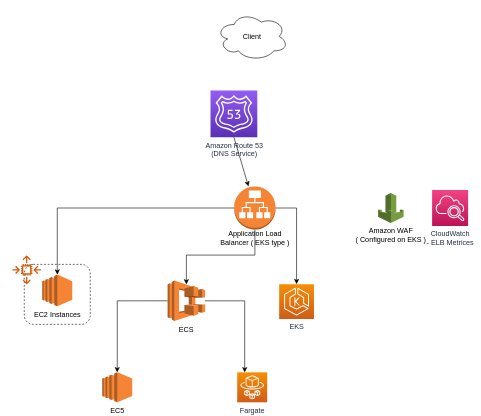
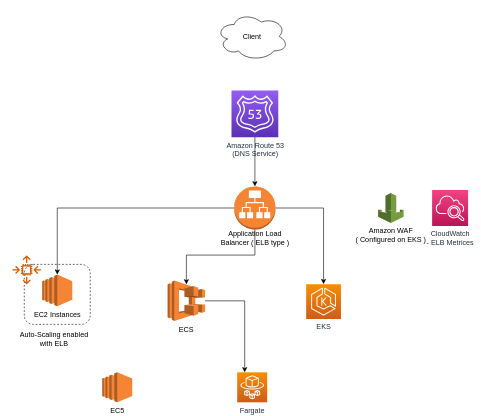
- <mxCell id="4" value="Amazon Route 53&lt;br&gt;&lt;div&gt;(DNS Service)&lt;/div&gt;&lt;div&gt;&lt;br&gt;&lt;/div&gt;" style="sketch=0;points=[[0,0,0],[0.25,0,0],[0.5,0,0],[0.75,0,0],[1,0,0],[0,1,0],[0.25,1,0],[0.5,1,0],[0.75,1,0],[1,1,0],[0,0.25,0],[0,0.5,0],[0,0.75,0],[1,0.25,0],[1,0.5,0],[1,0.75,0]];outlineConnect=0;fontColor=#232F3E;gradientColor=#945DF2;gradientDirection=north;fillColor=#5A30B5;strokeColor=#ffffff;dashed=0;verticalLabelPosition=bottom;verticalAlign=top;align=center;html=1;fontSize=12;fontStyle=0;aspect=fixed;shape=mxgraph.aws4.resourceIcon;resIcon=mxgraph.aws4.route_53;" parent="1" vertex="1"><mxGeometry x="350.5" y="150" width="78" height="78" as="geometry" /></mxCell>
+ <mxCell id="4" value="Amazon Route 53&lt;br&gt;&lt;div&gt;(DNS Service)&lt;/div&gt;&lt;div&gt;&lt;br&gt;&lt;/div&gt;" style="sketch=0;points=[[0,0,0],[0.25,0,0],[0.5,0,0],[0.75,0,0],[1,0,0],[0,1,0],[0.25,1,0],[0.5,1,0],[0.75,1,0],[1,1,0],[0,0.25,0],[0,0.5,0],[0,0.75,0],[1,0.25,0],[1,0.5,0],[1,0.75,0]];outlineConnect=0;fontColor=#232F3E;gradientColor=#945DF2;gradientDirection=north;fillColor=#5A30B5;strokeColor=#ffffff;dashed=0;verticalLabelPosition=bottom;verticalAlign=top;align=center;html=1;fontSize=12;fontStyle=0;aspect=fixed;shape=mxgraph.aws4.resourceIcon;resIcon=mxgraph.aws4.route_53;" parent="1" vertex="1"><mxGeometry x="385.5" y="150" width="78" height="78" as="geometry" /></mxCell>
- <mxCell id="10" value="Application Load Balancer ( EKS type )" style="text;html=1;strokeColor=none;fillColor=none;align=center;verticalAlign=middle;whiteSpace=wrap;rounded=0;dashed=1;" parent="1" vertex="1"><mxGeometry x="359.5" y="382" width="130" height="30" as="geometry" /></mxCell>
+ <mxCell id="10" value="Application Load Balancer ( ELB type )" style="text;html=1;strokeColor=none;fillColor=none;align=center;verticalAlign=middle;whiteSpace=wrap;rounded=0;dashed=1;" parent="1" vertex="1"><mxGeometry x="359.5" y="382" width="130" height="30" as="geometry" /></mxCell>
- <mxCell id="17" value="" style="endArrow=classic;html=1;rounded=0;exitX=0;exitY=0.5;exitDx=0;exitDy=0;exitPerimeter=0;entryX=0.5;entryY=0;entryDx=0;entryDy=0;entryPerimeter=0;edgeStyle=orthogonalEdgeStyle;" parent="1" source="12" target="14" edge="1"><mxGeometry width="50" height="50" relative="1" as="geometry"><mxPoint x="370" y="530" as="sourcePoint" /><mxPoint x="420" y="480" as="targetPoint" /></mxGeometry></mxCell>
- <mxCell id="18" value="EKS" style="sketch=0;points=[[0,0,0],[0.25,0,0],[0.5,0,0],[0.75,0,0],[1,0,0],[0,1,0],[0.25,1,0],[0.5,1,0],[0.75,1,0],[1,1,0],[0,0.25,0],[0,0.5,0],[0,0.75,0],[1,0.25,0],[1,0.5,0],[1,0.75,0]];outlineConnect=0;fontColor=#232F3E;gradientColor=#F78E04;gradientDirection=north;fillColor=#D05C17;strokeColor=#ffffff;dashed=0;verticalLabelPosition=bottom;verticalAlign=top;align=center;html=1;fontSize=12;fontStyle=0;aspect=fixed;shape=mxgraph.aws4.resourceIcon;resIcon=mxgraph.aws4.eks;" parent="1" vertex="1"><mxGeometry x="465" y="473" width="58" height="58" as="geometry" /></mxCell>
+ <mxCell id="18" value="EKS" style="sketch=0;points=[[0,0,0],[0.25,0,0],[0.5,0,0],[0.75,0,0],[1,0,0],[0,1,0],[0.25,1,0],[0.5,1,0],[0.75,1,0],[1,1,0],[0,0.25,0],[0,0.5,0],[0,0.75,0],[1,0.25,0],[1,0.5,0],[1,0.75,0]];outlineConnect=0;fontColor=#232F3E;gradientColor=#F78E04;gradientDirection=north;fillColor=#D05C17;strokeColor=#ffffff;dashed=0;verticalLabelPosition=bottom;verticalAlign=top;align=center;html=1;fontSize=12;fontStyle=0;aspect=fixed;shape=mxgraph.aws4.resourceIcon;resIcon=mxgraph.aws4.eks;" parent="1" vertex="1"><mxGeometry x="510" y="473" width="58" height="58" as="geometry" /></mxCell>
+ <mxCell id="9" value="Auto-Scaling enabled with ELB" style="text;html=1;strokeColor=none;fillColor=none;align=center;verticalAlign=middle;whiteSpace=wrap;rounded=0;dashed=1;" parent="1" vertex="1"><mxGeometry x="20" y="550" width="140" height="30" as="geometry" /></mxCell>
